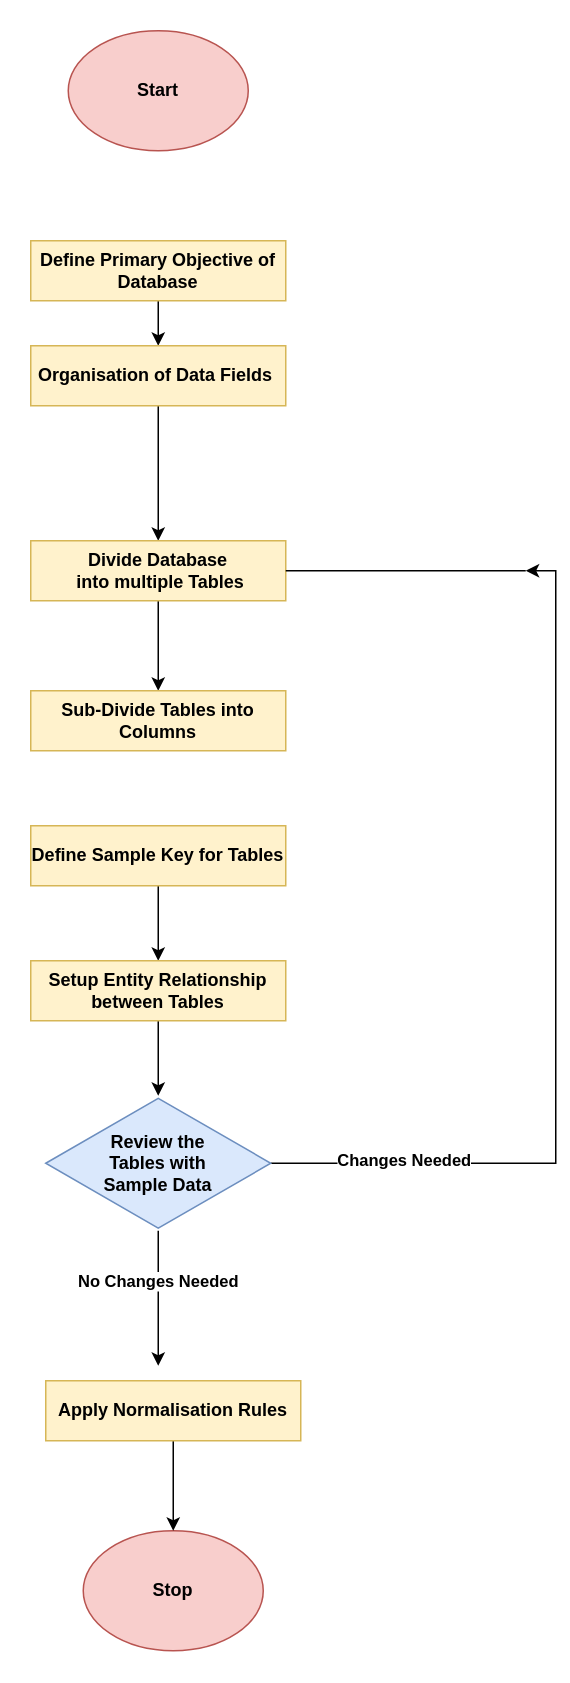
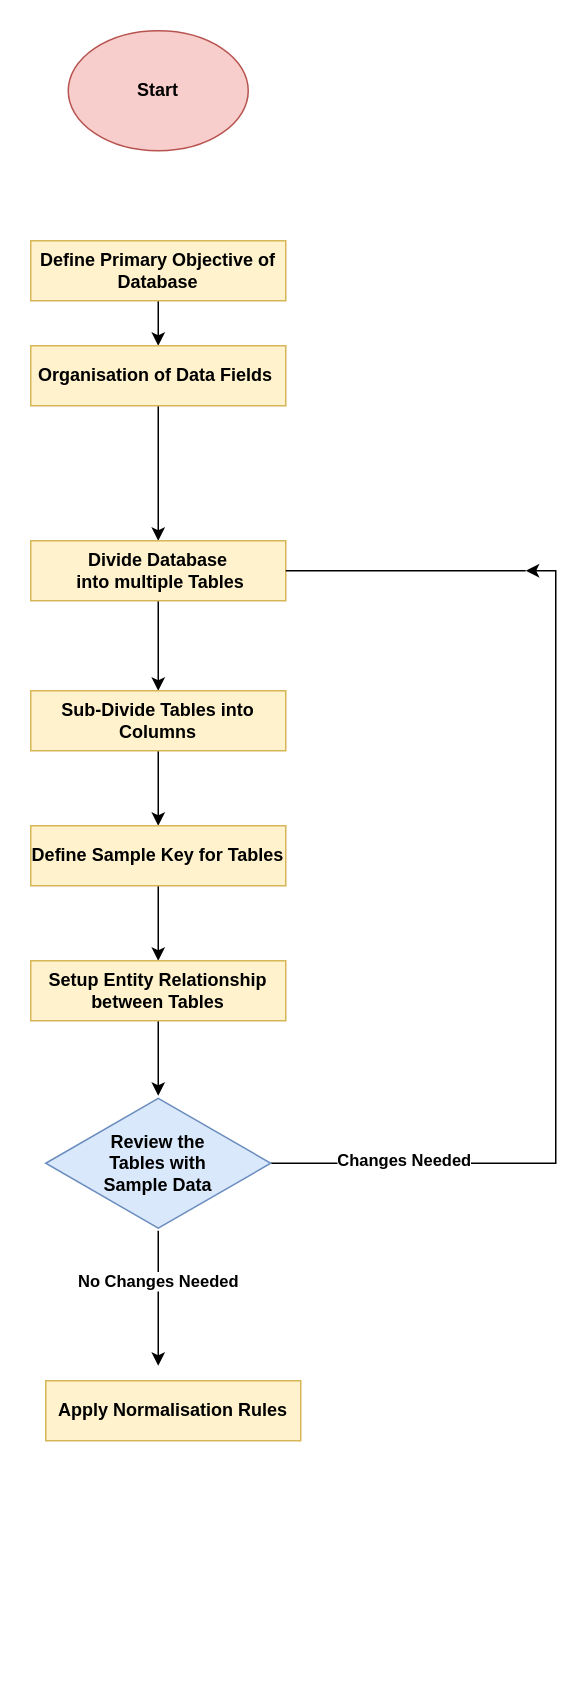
+ <mxCell id="10" style="edgeStyle=orthogonalEdgeStyle;rounded=0;orthogonalLoop=1;jettySize=auto;html=1;entryX=0.5;entryY=0;entryDx=0;entryDy=0;" edge="1" parent="1" source="11" target="13"><mxGeometry relative="1" as="geometry" /></mxCell>
- <mxCell id="21" style="edgeStyle=orthogonalEdgeStyle;rounded=0;orthogonalLoop=1;jettySize=auto;html=1;" edge="1" parent="1" source="22" target="3"><mxGeometry relative="1" as="geometry" /></mxCell>
- <mxCell id="3" value="&lt;b&gt;Stop&lt;/b&gt;" style="ellipse;whiteSpace=wrap;html=1;fillColor=#f8cecc;strokeColor=#b85450;" vertex="1" parent="1"><mxGeometry x="55" y="1020" width="120" height="80" as="geometry" /></mxCell>
